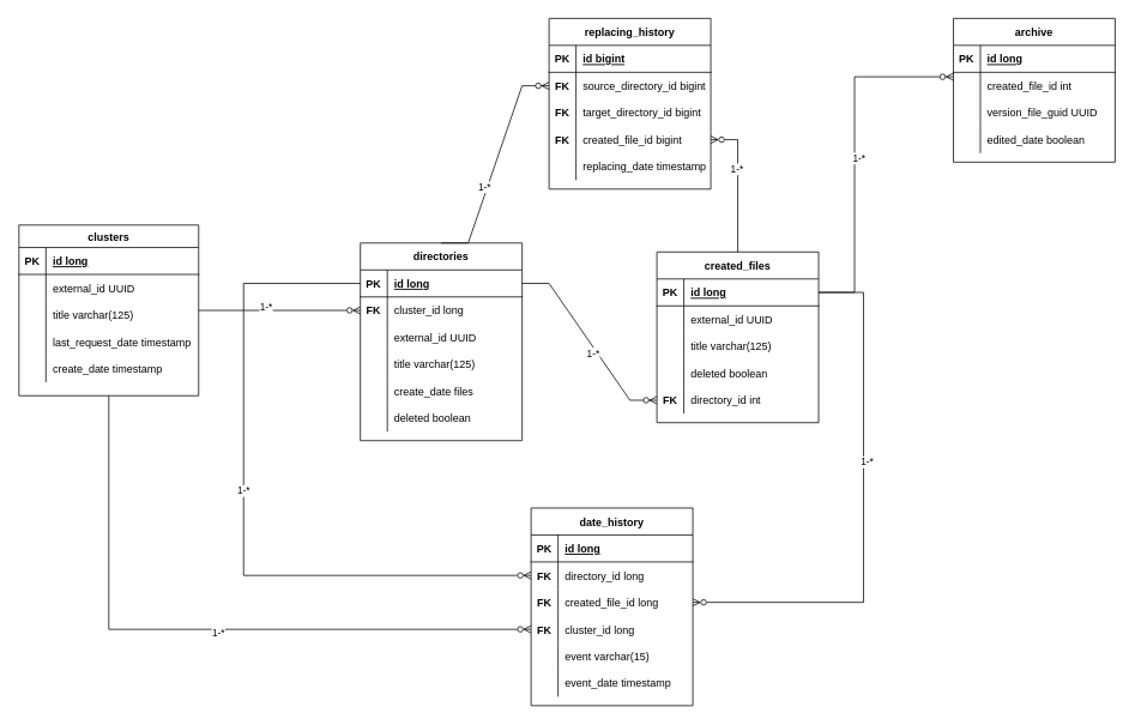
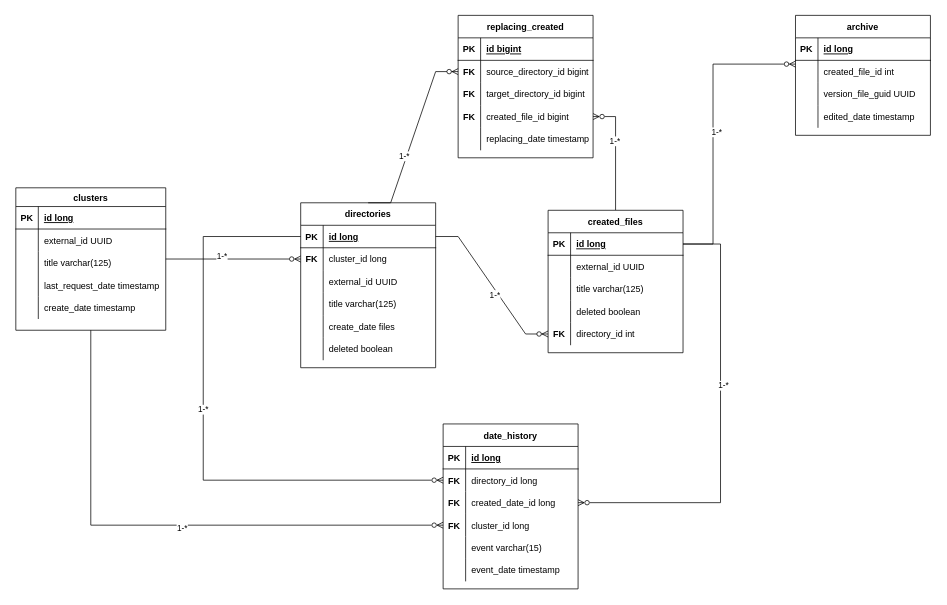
- <mxCell id="79" value="replacing_history" style="shape=table;startSize=30;container=1;collapsible=1;childLayout=tableLayout;fixedRows=1;rowLines=0;fontStyle=1;align=center;resizeLast=1;" parent="1" vertex="1"><mxGeometry x="610" y="20" width="180" height="190" as="geometry" /></mxCell>
+ <mxCell id="79" value="replacing_created" style="shape=table;startSize=30;container=1;collapsible=1;childLayout=tableLayout;fixedRows=1;rowLines=0;fontStyle=1;align=center;resizeLast=1;" parent="1" vertex="1"><mxGeometry x="610" y="20" width="180" height="190" as="geometry" /></mxCell>
- <mxCell id="78" value="edited_date boolean" style="shape=partialRectangle;connectable=0;fillColor=none;top=0;left=0;bottom=0;right=0;align=left;spacingLeft=6;overflow=hidden;" parent="76" vertex="1"><mxGeometry x="30" width="150" height="30" as="geometry"><mxRectangle width="150" height="30" as="alternateBounds" /></mxGeometry></mxCell>
+ <mxCell id="78" value="edited_date timestamp" style="shape=partialRectangle;connectable=0;fillColor=none;top=0;left=0;bottom=0;right=0;align=left;spacingLeft=6;overflow=hidden;" parent="76" vertex="1"><mxGeometry x="30" width="150" height="30" as="geometry"><mxRectangle width="150" height="30" as="alternateBounds" /></mxGeometry></mxCell>
- <mxCell id="54" value="created_file_id long" style="shape=partialRectangle;connectable=0;fillColor=none;top=0;left=0;bottom=0;right=0;align=left;spacingLeft=6;overflow=hidden;" parent="52" vertex="1"><mxGeometry x="30" width="150" height="30" as="geometry"><mxRectangle width="150" height="30" as="alternateBounds" /></mxGeometry></mxCell>
+ <mxCell id="54" value="created_date_id long" style="shape=partialRectangle;connectable=0;fillColor=none;top=0;left=0;bottom=0;right=0;align=left;spacingLeft=6;overflow=hidden;" parent="52" vertex="1"><mxGeometry x="30" width="150" height="30" as="geometry"><mxRectangle width="150" height="30" as="alternateBounds" /></mxGeometry></mxCell>
